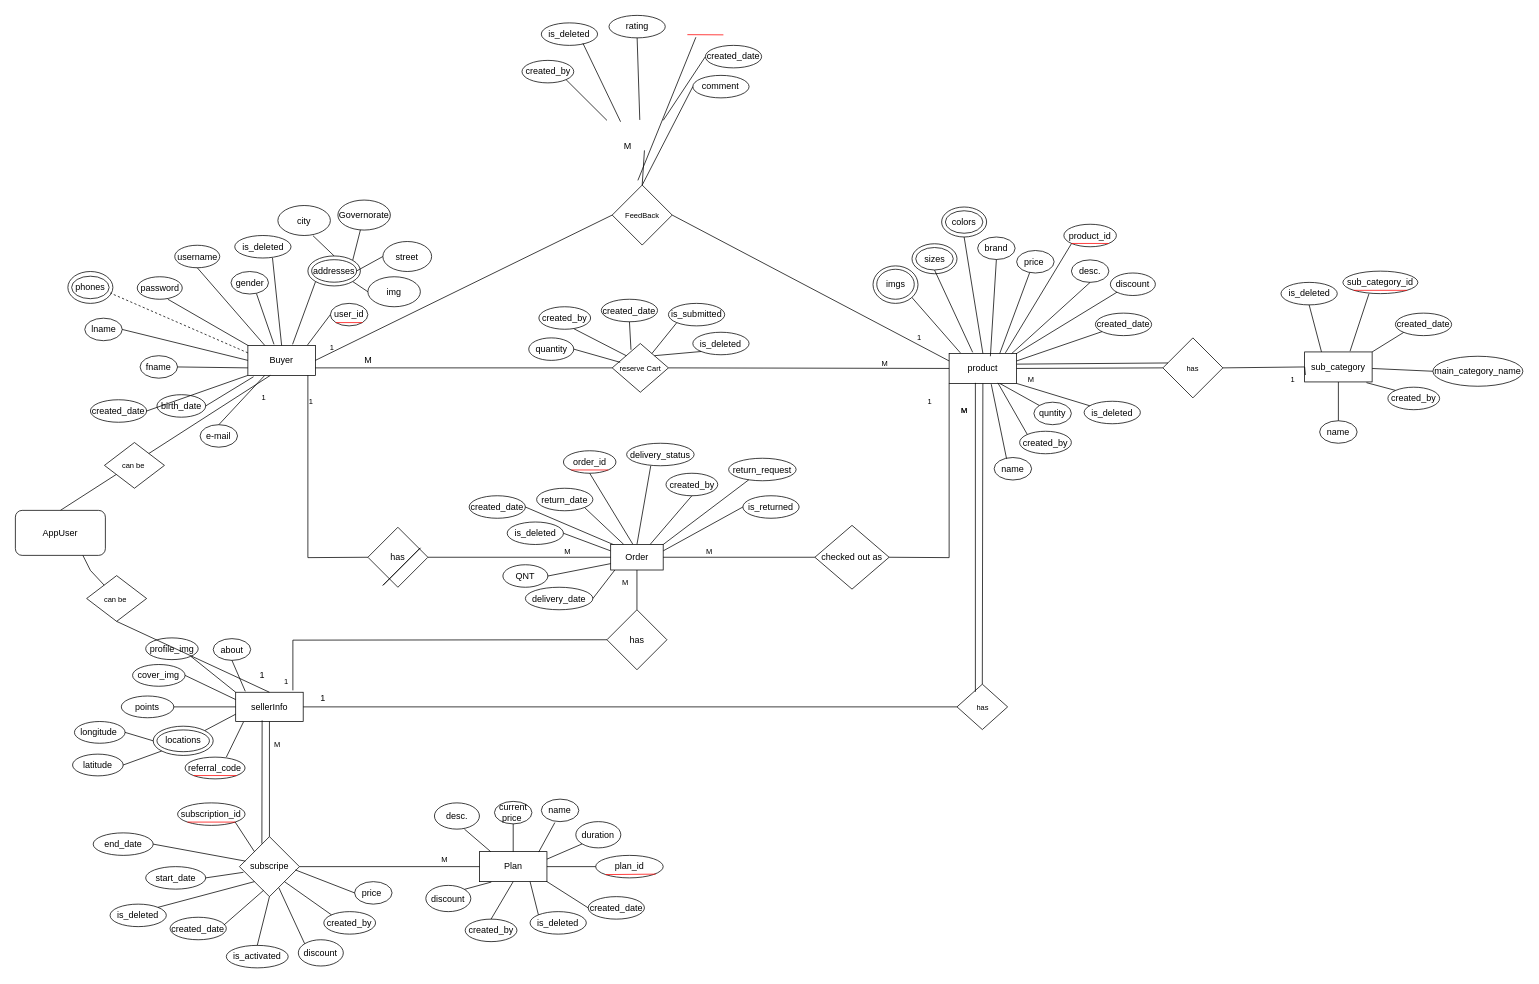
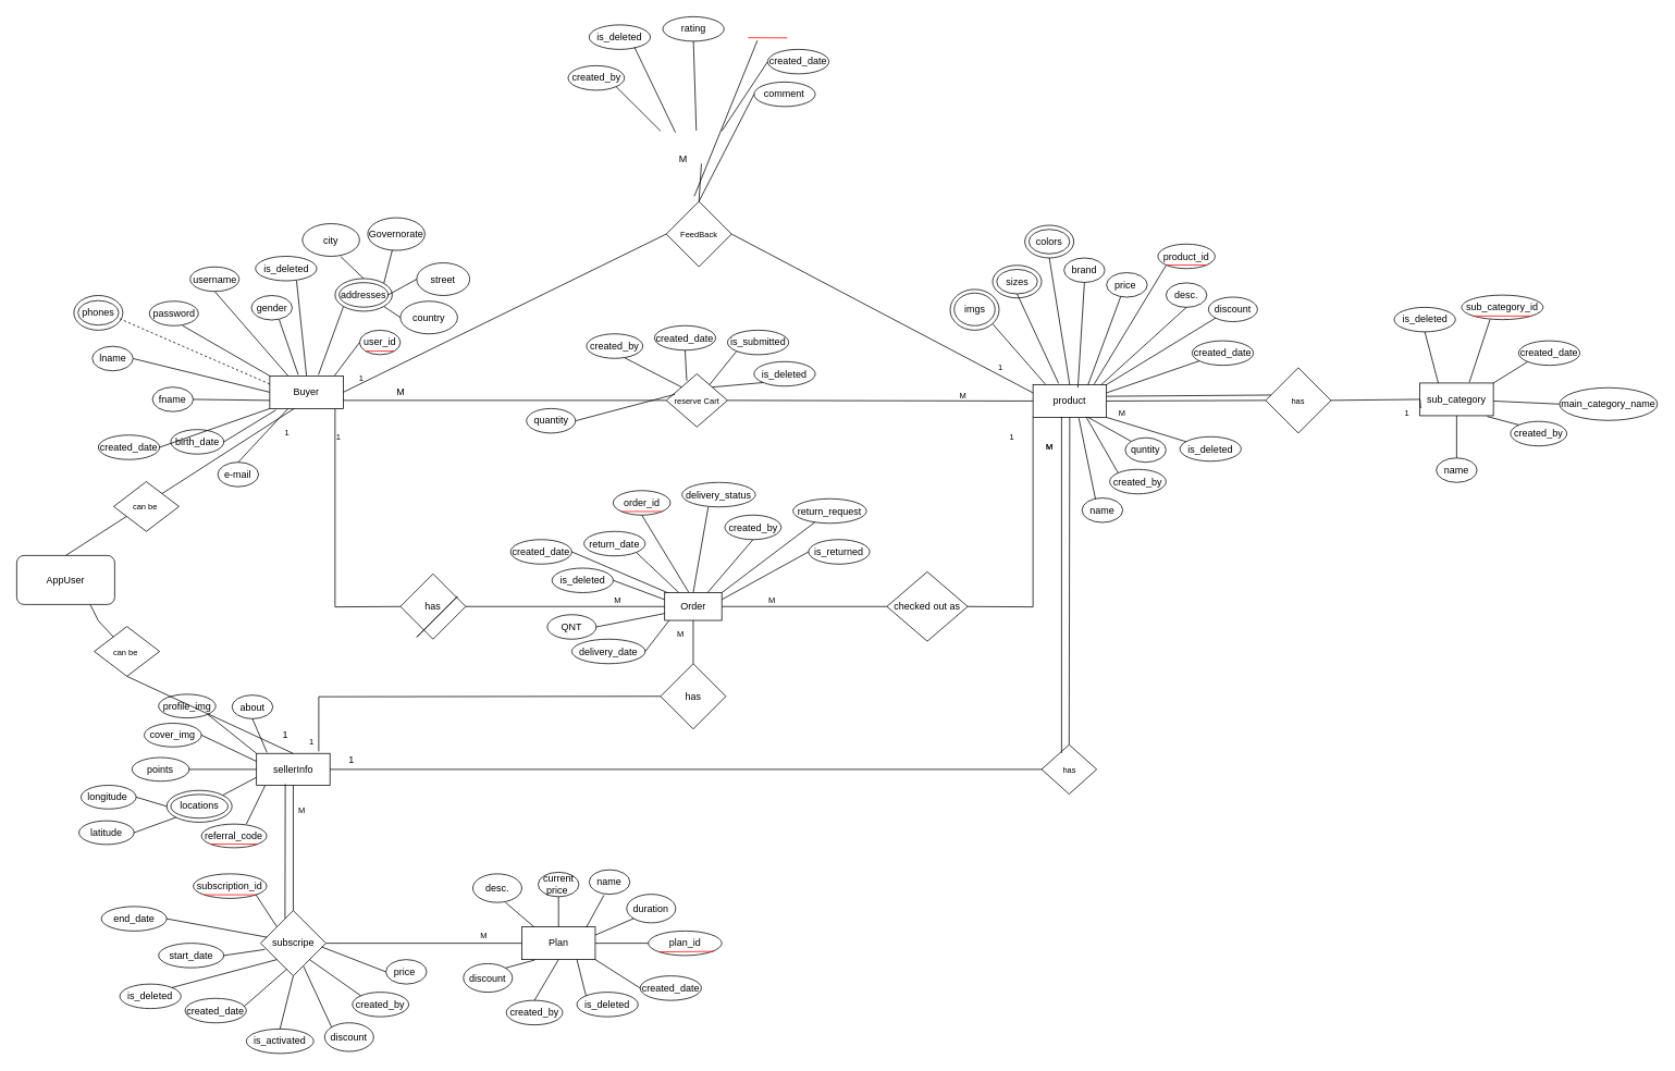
- <mxCell id="42" value="img" style="ellipse;whiteSpace=wrap;html=1;" parent="1" vertex="1"><mxGeometry x="490" y="368.5" width="70" height="40" as="geometry" /></mxCell>
+ <mxCell id="42" value="country" style="ellipse;whiteSpace=wrap;html=1;" parent="1" vertex="1"><mxGeometry x="490" y="368.5" width="70" height="40" as="geometry" /></mxCell>
- <mxCell id="239" value="quantity" style="ellipse;whiteSpace=wrap;html=1;" parent="1" vertex="1"><mxGeometry x="704.5" y="450" width="60" height="30" as="geometry" /></mxCell>
+ <mxCell id="239" value="quantity" style="ellipse;whiteSpace=wrap;html=1;" parent="1" vertex="1"><mxGeometry x="644.5" y="500" width="60" height="30" as="geometry" /></mxCell>
